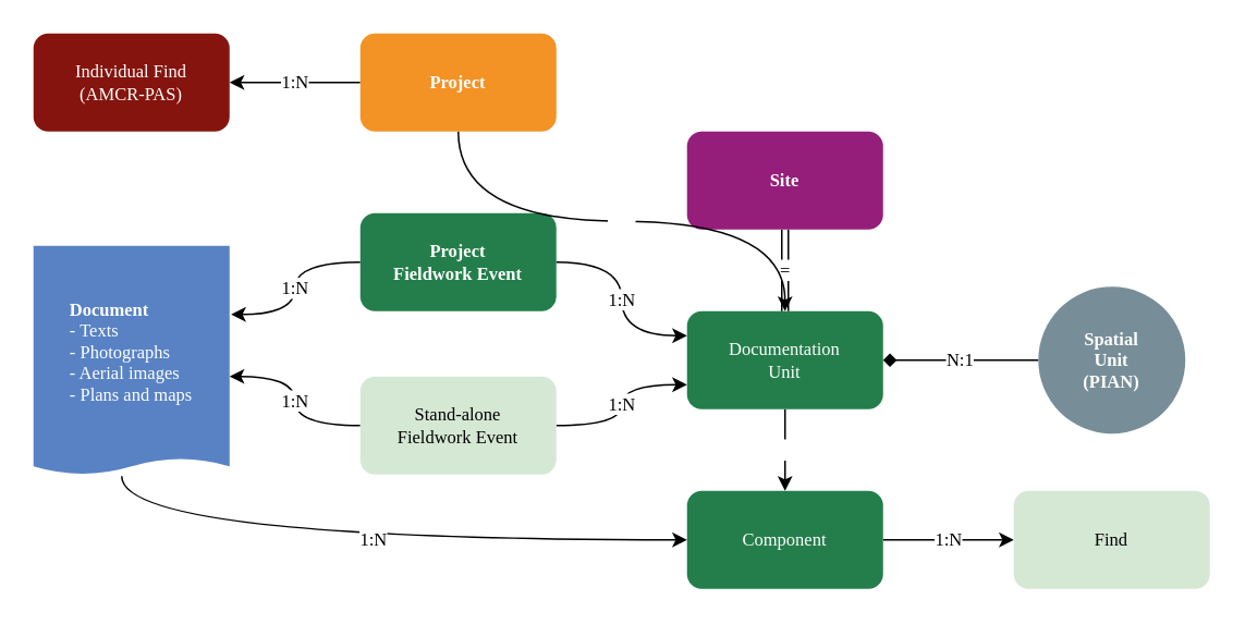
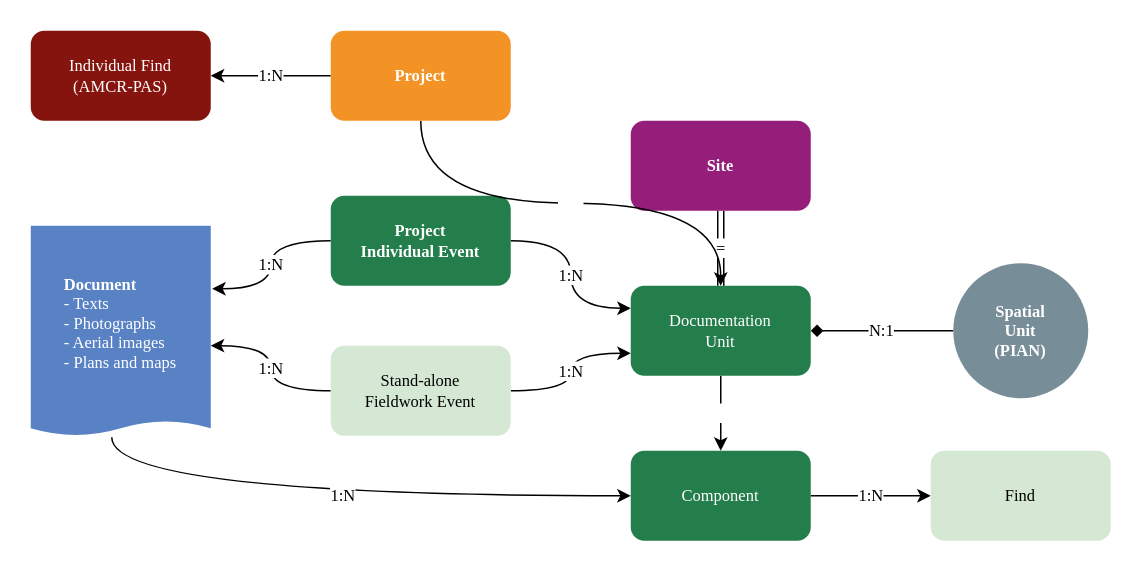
- <mxCell id="18" value="Project &lt;br style=&quot;font-size: 11px;&quot;&gt;Fieldwork Event" style="rounded=1;whiteSpace=wrap;html=1;fontStyle=1;fillColor=#247E4B;strokeColor=none;fontFamily=Tahoma;fontSize=11;fontColor=#FFFFFF;" parent="1" vertex="1"><mxGeometry x="220" y="130" width="120" height="60" as="geometry" /></mxCell>
+ <mxCell id="18" value="Project &lt;br style=&quot;font-size: 11px;&quot;&gt;Individual Event" style="rounded=1;whiteSpace=wrap;html=1;fontStyle=1;fillColor=#247E4B;strokeColor=none;fontFamily=Tahoma;fontSize=11;fontColor=#FFFFFF;" parent="1" vertex="1"><mxGeometry x="220" y="130" width="120" height="60" as="geometry" /></mxCell>
